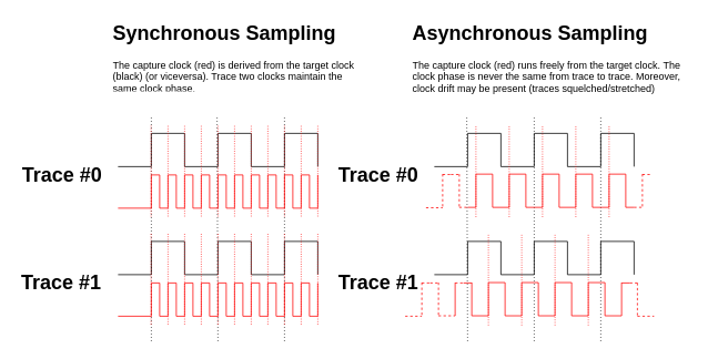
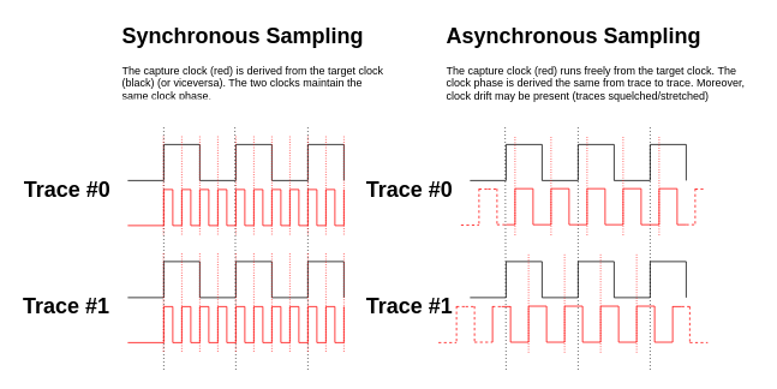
- <mxCell id="237" value="&lt;h1&gt;Synchronous Sampling&lt;/h1&gt;&lt;div&gt;The capture clock (red) is derived from the target clock (black) (or viceversa). Trace two clocks maintain the same clock phase.&lt;br&gt;&lt;/div&gt;&lt;p&gt;&lt;br&gt;&lt;/p&gt;&lt;p&gt;&lt;br&gt;&lt;/p&gt;" style="text;html=1;strokeColor=none;fillColor=none;spacing=5;spacingTop=-20;whiteSpace=wrap;overflow=hidden;rounded=0;" vertex="1" parent="1"><mxGeometry x="130" y="20" width="300" height="90" as="geometry" /></mxCell>
+ <mxCell id="237" value="&lt;h1&gt;Synchronous Sampling&lt;/h1&gt;&lt;div&gt;The capture clock (red) is derived from the target clock (black) (or viceversa). The two clocks maintain the same clock phase.&lt;br&gt;&lt;/div&gt;&lt;p&gt;&lt;br&gt;&lt;/p&gt;&lt;p&gt;&lt;br&gt;&lt;/p&gt;" style="text;html=1;strokeColor=none;fillColor=none;spacing=5;spacingTop=-20;whiteSpace=wrap;overflow=hidden;rounded=0;" vertex="1" parent="1"><mxGeometry x="130" y="20" width="300" height="90" as="geometry" /></mxCell>
- <mxCell id="238" value="&lt;h1&gt;Asynchronous Sampling&lt;/h1&gt;&lt;div&gt;The capture clock (red) runs freely from the target clock. The clock phase is never the same from trace to trace. Moreover, clock drift may be present (traces squelched/stretched)&lt;br&gt;&lt;/div&gt;&lt;p&gt;&lt;br&gt;&lt;/p&gt;&lt;p&gt;&lt;br&gt;&lt;/p&gt;" style="text;html=1;strokeColor=none;fillColor=none;spacing=5;spacingTop=-20;whiteSpace=wrap;overflow=hidden;rounded=0;" vertex="1" parent="1"><mxGeometry x="490" y="20" width="350" height="103" as="geometry" /></mxCell>
+ <mxCell id="238" value="&lt;h1&gt;Asynchronous Sampling&lt;/h1&gt;&lt;div&gt;The capture clock (red) runs freely from the target clock. The clock phase is derived the same from trace to trace. Moreover, clock drift may be present (traces squelched/stretched)&lt;br&gt;&lt;/div&gt;&lt;p&gt;&lt;br&gt;&lt;/p&gt;&lt;p&gt;&lt;br&gt;&lt;/p&gt;" style="text;html=1;strokeColor=none;fillColor=none;spacing=5;spacingTop=-20;whiteSpace=wrap;overflow=hidden;rounded=0;" vertex="1" parent="1"><mxGeometry x="490" y="20" width="350" height="103" as="geometry" /></mxCell>
